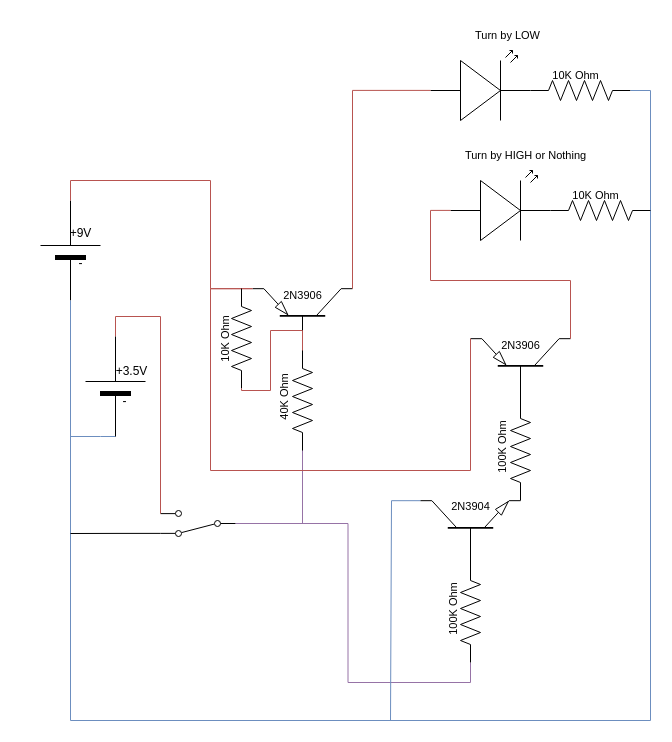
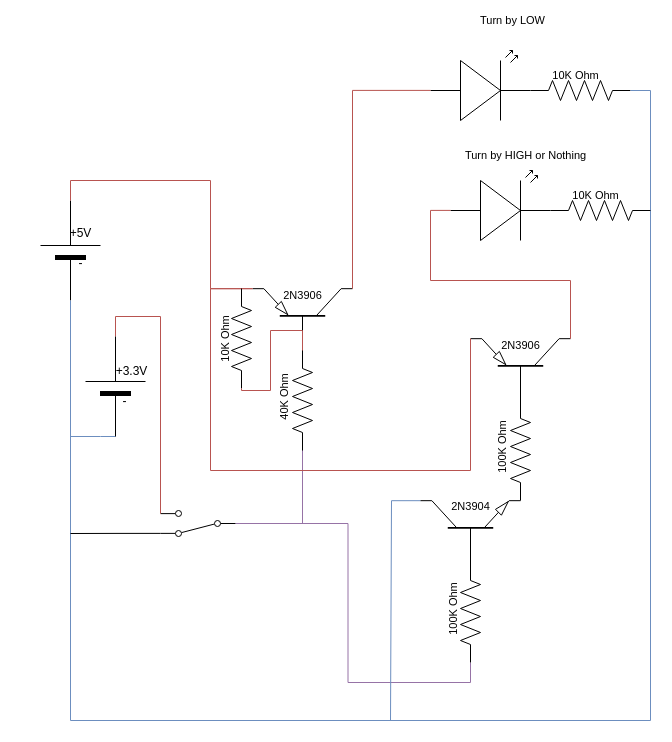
- <mxCell id="41" value="Turn by LOW" style="text;html=1;align=center;verticalAlign=middle;resizable=0;points=[];autosize=1;strokeColor=none;fillColor=none;fontSize=11;fontFamily=Helvetica;fontColor=default;" parent="1" vertex="1"><mxGeometry x="462" y="20" width="90" height="30" as="geometry" /></mxCell>
+ <mxCell id="41" value="Turn by LOW" style="text;html=1;align=center;verticalAlign=middle;resizable=0;points=[];autosize=1;strokeColor=none;fillColor=none;fontSize=11;fontFamily=Helvetica;fontColor=default;" parent="1" vertex="1"><mxGeometry x="467" y="5" width="90" height="30" as="geometry" /></mxCell>
- <mxCell id="4" value="+9V" style="text;html=1;align=center;verticalAlign=middle;resizable=0;points=[];autosize=1;strokeColor=none;fillColor=none;" parent="1" vertex="1"><mxGeometry x="55" y="218" width="50" height="30" as="geometry" /></mxCell>
+ <mxCell id="4" value="+5V" style="text;html=1;align=center;verticalAlign=middle;resizable=0;points=[];autosize=1;strokeColor=none;fillColor=none;" parent="1" vertex="1"><mxGeometry x="55" y="218" width="50" height="30" as="geometry" /></mxCell>
- <mxCell id="35" value="+3.5V" style="text;html=1;align=center;verticalAlign=middle;resizable=0;points=[];autosize=1;strokeColor=none;fillColor=none;" parent="1" vertex="1"><mxGeometry x="101" y="356" width="60" height="30" as="geometry" /></mxCell>
+ <mxCell id="35" value="+3.3V" style="text;html=1;align=center;verticalAlign=middle;resizable=0;points=[];autosize=1;strokeColor=none;fillColor=none;" parent="1" vertex="1"><mxGeometry x="101" y="356" width="60" height="30" as="geometry" /></mxCell>
